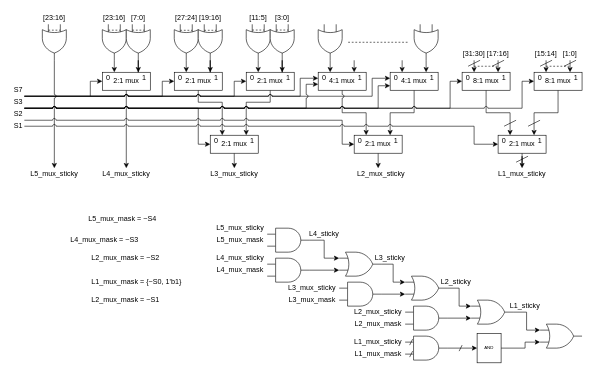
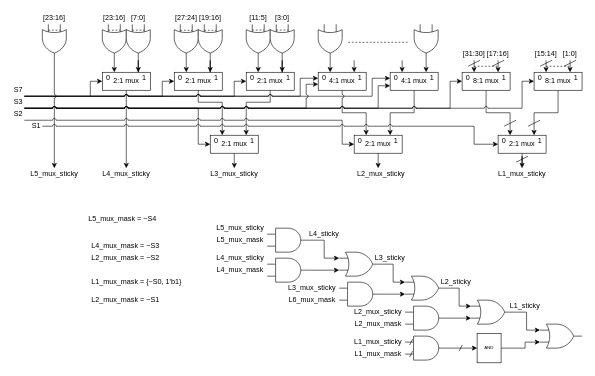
- <mxCell id="96" value="S1" style="text;html=1;strokeColor=none;fillColor=none;align=center;verticalAlign=middle;whiteSpace=wrap;rounded=0;" vertex="1" parent="1"><mxGeometry x="20" y="200" width="20" height="20" as="geometry" /></mxCell>
+ <mxCell id="96" value="S1" style="text;html=1;strokeColor=none;fillColor=none;align=center;verticalAlign=middle;whiteSpace=wrap;rounded=0;" vertex="1" parent="1"><mxGeometry x="50" y="200" width="20" height="20" as="geometry" /></mxCell>
- <mxCell id="152" value="L4_mux_mask = ~S3" style="text;html=1;strokeColor=none;fillColor=none;align=left;verticalAlign=middle;whiteSpace=wrap;rounded=0;" vertex="1" parent="1"><mxGeometry x="115" y="390" width="140" height="20" as="geometry" /></mxCell>
+ <mxCell id="152" value="L4_mux_mask = ~S3" style="text;html=1;strokeColor=none;fillColor=none;align=left;verticalAlign=middle;whiteSpace=wrap;rounded=0;" vertex="1" parent="1"><mxGeometry x="150" y="400" width="140" height="20" as="geometry" /></mxCell>
- <mxCell id="141" value="L3_mux_mask" style="text;html=1;strokeColor=none;fillColor=none;align=center;verticalAlign=middle;whiteSpace=wrap;rounded=0;" vertex="1" parent="1"><mxGeometry x="475" y="490" width="90" height="20" as="geometry" /></mxCell>
+ <mxCell id="141" value="L6_mux_mask" style="text;html=1;strokeColor=none;fillColor=none;align=center;verticalAlign=middle;whiteSpace=wrap;rounded=0;" vertex="1" parent="1"><mxGeometry x="475" y="490" width="90" height="20" as="geometry" /></mxCell>
